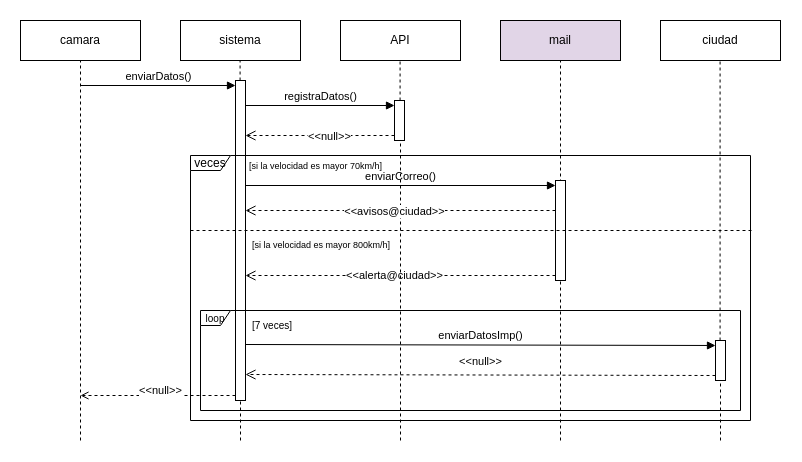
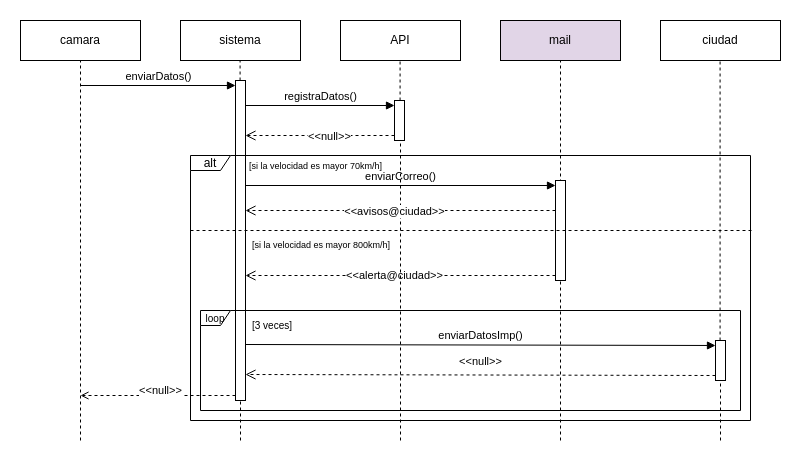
- <mxCell id="31" value="veces" style="shape=umlFrame;whiteSpace=wrap;html=1;pointerEvents=0;width=40;height=15;" vertex="1" parent="1"><mxGeometry x="190" y="155" width="560" height="265" as="geometry" /></mxCell>
+ <mxCell id="31" value="alt" style="shape=umlFrame;whiteSpace=wrap;html=1;pointerEvents=0;width=40;height=15;" vertex="1" parent="1"><mxGeometry x="190" y="155" width="560" height="265" as="geometry" /></mxCell>
- <mxCell id="36" value="&lt;font size=&quot;1&quot;&gt;[7 veces]&lt;/font&gt;" style="text;html=1;align=left;verticalAlign=middle;resizable=0;points=[];autosize=1;strokeColor=none;fillColor=none;" vertex="1" parent="1"><mxGeometry x="250" y="310" width="60" height="30" as="geometry" /></mxCell>
+ <mxCell id="36" value="&lt;font size=&quot;1&quot;&gt;[3 veces]&lt;/font&gt;" style="text;html=1;align=left;verticalAlign=middle;resizable=0;points=[];autosize=1;strokeColor=none;fillColor=none;" vertex="1" parent="1"><mxGeometry x="250" y="310" width="60" height="30" as="geometry" /></mxCell>
